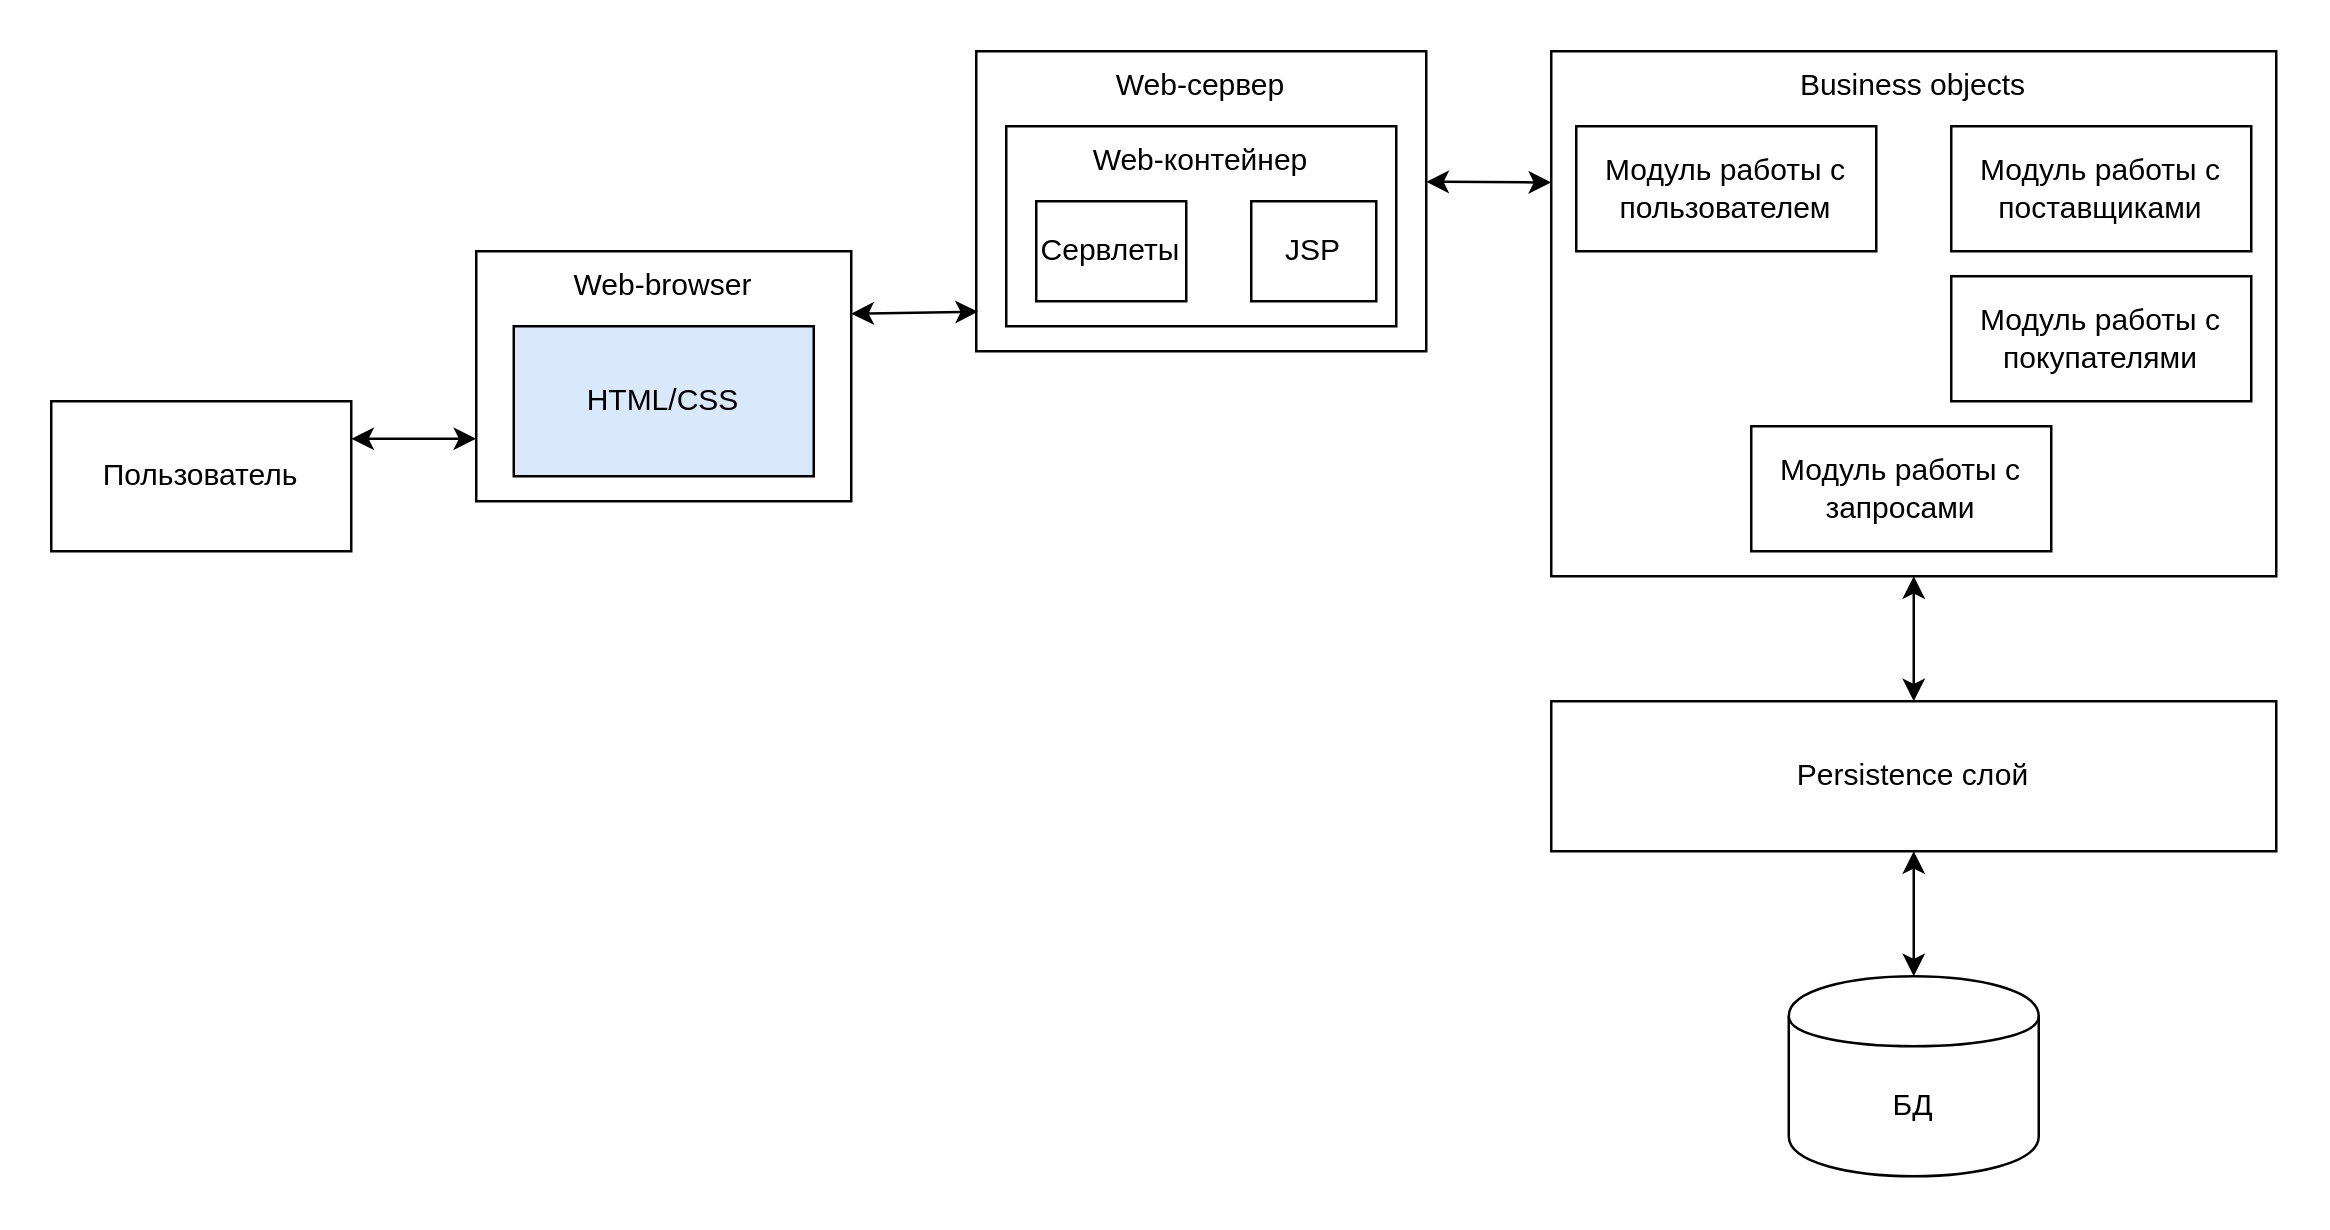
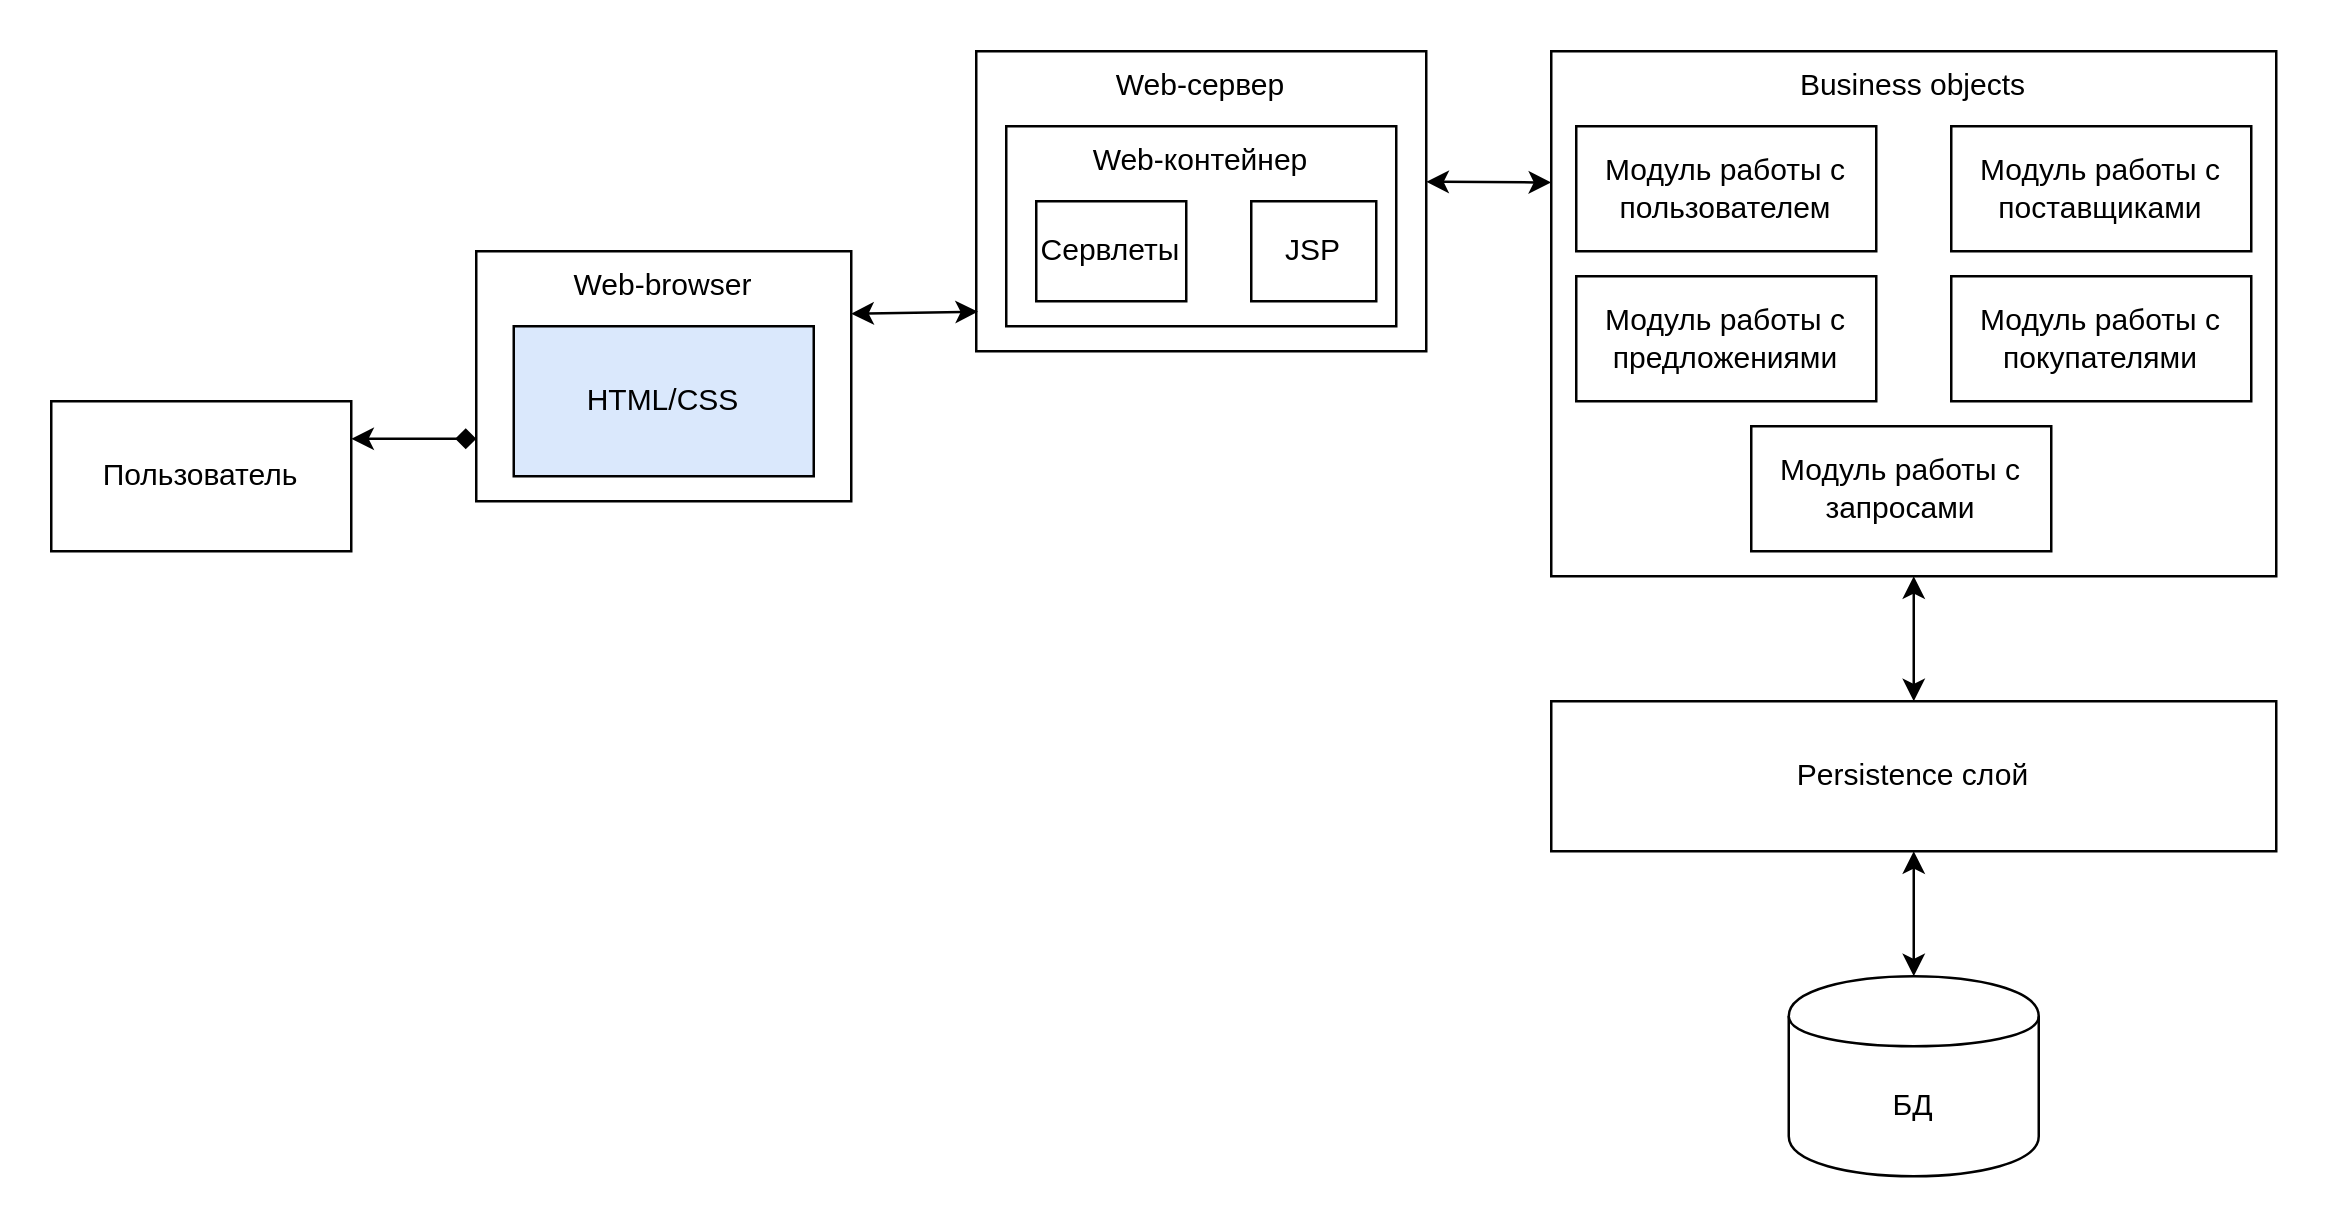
+ <mxCell id="12" value="Модуль работы с предложениями" style="rounded=0;whiteSpace=wrap;html=1;" parent="1" vertex="1"><mxGeometry x="630" y="110" width="120" height="50" as="geometry" /></mxCell>
- <mxCell id="21" value="" style="endArrow=classic;startArrow=classic;html=1;entryX=0;entryY=0.75;entryDx=0;entryDy=0;exitX=1;exitY=0.25;exitDx=0;exitDy=0;" parent="1" source="2" target="3" edge="1"><mxGeometry width="50" height="50" relative="1" as="geometry"><mxPoint x="470" y="230" as="sourcePoint" /><mxPoint x="520" y="180" as="targetPoint" /></mxGeometry></mxCell>
+ <mxCell id="21" value="" style="endArrow=diamond;startArrow=classic;html=1;entryX=0;entryY=0.75;entryDx=0;entryDy=0;exitX=1;exitY=0.25;exitDx=0;exitDy=0;" parent="1" source="2" target="3" edge="1"><mxGeometry width="50" height="50" relative="1" as="geometry"><mxPoint x="470" y="230" as="sourcePoint" /><mxPoint x="520" y="180" as="targetPoint" /></mxGeometry></mxCell>
